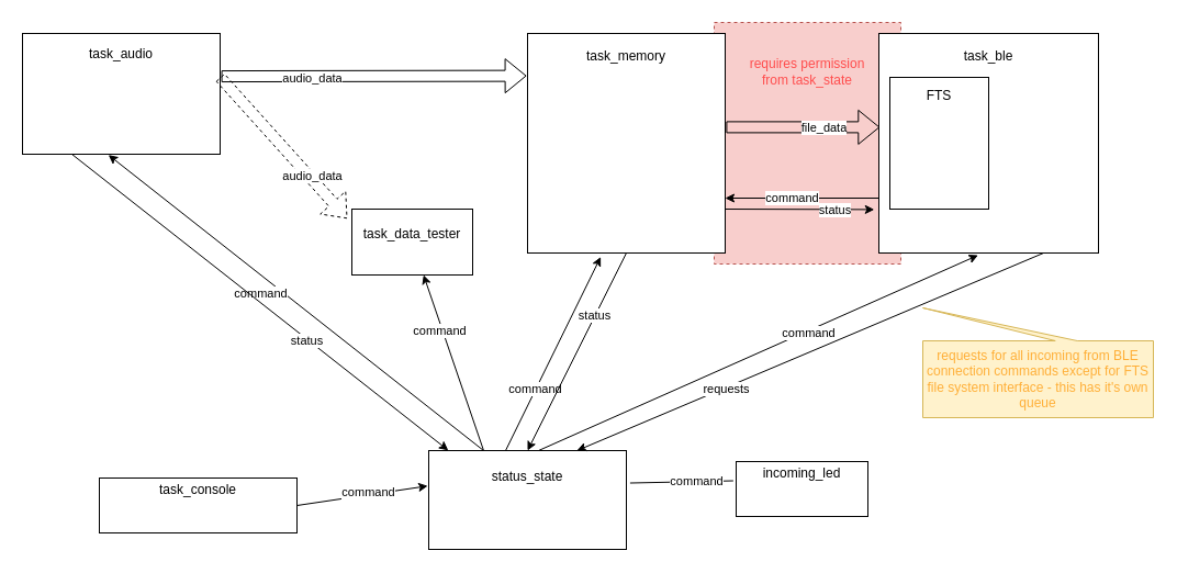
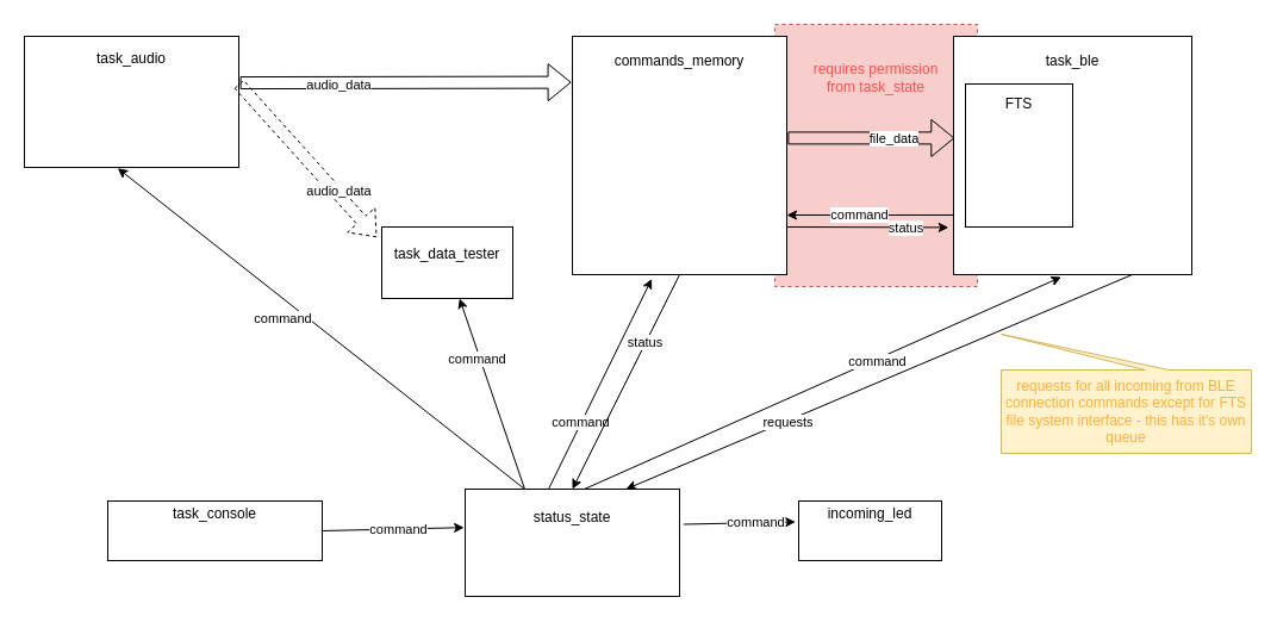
- <mxCell id="4" value="&lt;div&gt;task_memory&lt;/div&gt;&lt;div&gt;&lt;br&gt;&lt;/div&gt;&lt;div&gt;&lt;br&gt;&lt;/div&gt;&lt;div&gt;&lt;br&gt;&lt;/div&gt;&lt;div&gt;&lt;br&gt;&lt;/div&gt;&lt;div&gt;&lt;br&gt;&lt;/div&gt;&lt;div&gt;&lt;br&gt;&lt;/div&gt;&lt;div&gt;&lt;br&gt;&lt;/div&gt;&lt;div&gt;&lt;br&gt;&lt;/div&gt;&lt;div&gt;&lt;br&gt;&lt;/div&gt;&lt;div&gt;&lt;br&gt;&lt;/div&gt;&lt;div&gt;&lt;br&gt;&lt;/div&gt;" style="rounded=0;whiteSpace=wrap;html=1;" parent="1" vertex="1"><mxGeometry x="480" y="30" width="180" height="200" as="geometry" /></mxCell>
+ <mxCell id="4" value="&lt;div&gt;commands_memory&lt;/div&gt;&lt;div&gt;&lt;br&gt;&lt;/div&gt;&lt;div&gt;&lt;br&gt;&lt;/div&gt;&lt;div&gt;&lt;br&gt;&lt;/div&gt;&lt;div&gt;&lt;br&gt;&lt;/div&gt;&lt;div&gt;&lt;br&gt;&lt;/div&gt;&lt;div&gt;&lt;br&gt;&lt;/div&gt;&lt;div&gt;&lt;br&gt;&lt;/div&gt;&lt;div&gt;&lt;br&gt;&lt;/div&gt;&lt;div&gt;&lt;br&gt;&lt;/div&gt;&lt;div&gt;&lt;br&gt;&lt;/div&gt;&lt;div&gt;&lt;br&gt;&lt;/div&gt;" style="rounded=0;whiteSpace=wrap;html=1;" parent="1" vertex="1"><mxGeometry x="480" y="30" width="180" height="200" as="geometry" /></mxCell>
- <mxCell id="16" value="" style="endArrow=classic;html=1;rounded=0;entryX=0.099;entryY=-0.002;entryDx=0;entryDy=0;entryPerimeter=0;exitX=0.25;exitY=1;exitDx=0;exitDy=0;" parent="1" source="3" target="6" edge="1"><mxGeometry width="50" height="50" relative="1" as="geometry"><mxPoint x="160" y="230" as="sourcePoint" /><mxPoint x="210" y="180" as="targetPoint" /></mxGeometry></mxCell>
- <mxCell id="17" value="&lt;div&gt;status&lt;/div&gt;" style="edgeLabel;html=1;align=center;verticalAlign=middle;resizable=0;points=[];" parent="16" vertex="1" connectable="0"><mxGeometry x="0.246" y="-1" relative="1" as="geometry"><mxPoint as="offset" /></mxGeometry></mxCell>
- <mxCell id="30" value="" style="endArrow=none;html=1;rounded=0;entryX=-0.022;entryY=0.35;entryDx=0;entryDy=0;entryPerimeter=0;exitX=1.019;exitY=0.328;exitDx=0;exitDy=0;exitPerimeter=0;" parent="1" source="6" target="29" edge="1"><mxGeometry width="50" height="50" relative="1" as="geometry"><mxPoint x="570" y="490" as="sourcePoint" /><mxPoint x="620" y="440" as="targetPoint" /></mxGeometry></mxCell>
+ <mxCell id="30" value="" style="endArrow=classic;html=1;rounded=0;entryX=-0.022;entryY=0.35;entryDx=0;entryDy=0;entryPerimeter=0;exitX=1.019;exitY=0.328;exitDx=0;exitDy=0;exitPerimeter=0;" parent="1" source="6" target="29" edge="1"><mxGeometry width="50" height="50" relative="1" as="geometry"><mxPoint x="570" y="490" as="sourcePoint" /><mxPoint x="620" y="440" as="targetPoint" /></mxGeometry></mxCell>
- <mxCell id="7" value="&lt;div&gt;task_console&lt;/div&gt;&lt;div&gt;&lt;br&gt;&lt;/div&gt;&lt;div&gt;&lt;br&gt;&lt;/div&gt;" style="rounded=0;whiteSpace=wrap;html=1;" parent="1" vertex="1"><mxGeometry x="90" y="435" width="180" height="50" as="geometry" /></mxCell>
+ <mxCell id="7" value="&lt;div&gt;task_console&lt;/div&gt;&lt;div&gt;&lt;br&gt;&lt;/div&gt;&lt;div&gt;&lt;br&gt;&lt;/div&gt;" style="rounded=0;whiteSpace=wrap;html=1;" parent="1" vertex="1"><mxGeometry x="90" y="420" width="180" height="50" as="geometry" /></mxCell>
